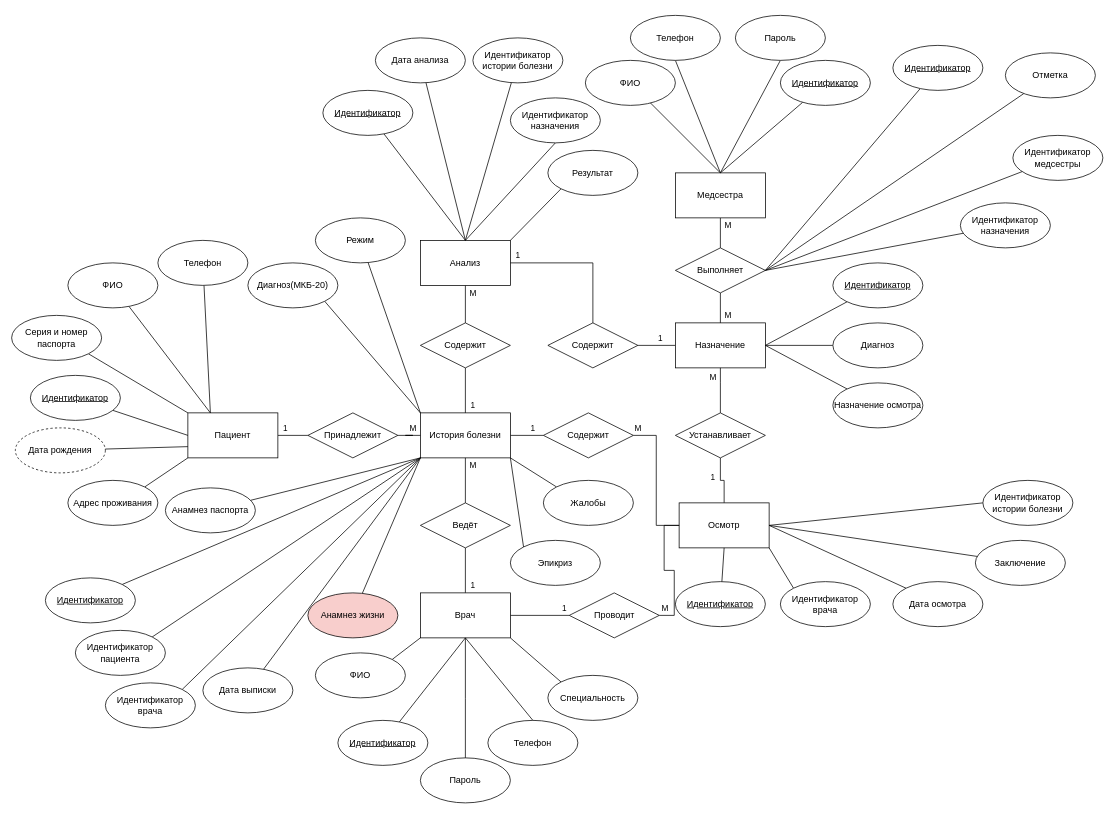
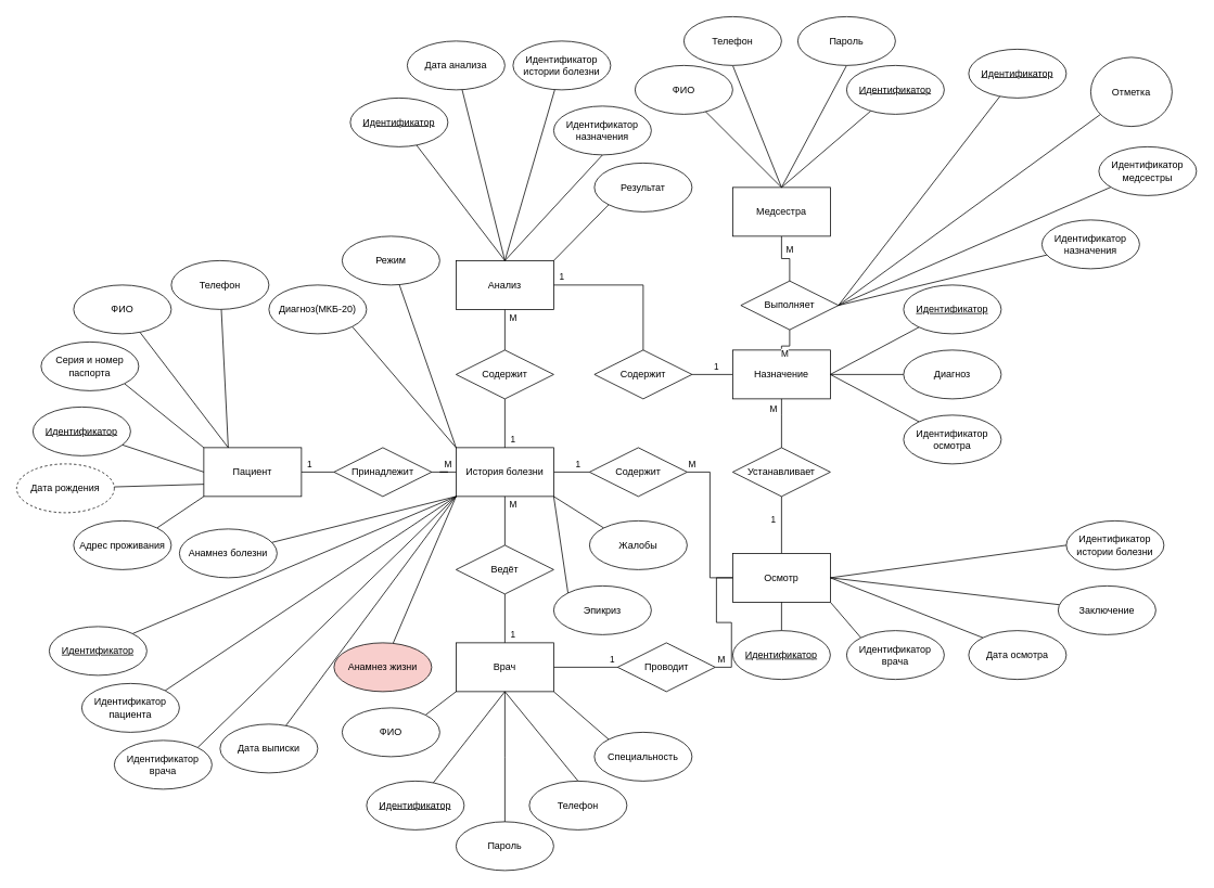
- <mxCell id="84" value="Отметка" style="ellipse;whiteSpace=wrap;html=1;" vertex="1" parent="1"><mxGeometry x="1340" y="70" width="120" height="60" as="geometry" /></mxCell>
+ <mxCell id="84" value="Отметка" style="ellipse;whiteSpace=wrap;html=1;" vertex="1" parent="1"><mxGeometry x="1340" y="70" width="100" height="85" as="geometry" /></mxCell>
- <mxCell id="22" value="Выполняет" style="rhombus;whiteSpace=wrap;html=1;" vertex="1" parent="1"><mxGeometry x="900" y="330" width="120" height="60" as="geometry" /></mxCell>
+ <mxCell id="22" value="Выполняет" style="rhombus;whiteSpace=wrap;html=1;" vertex="1" parent="1"><mxGeometry x="910" y="345" width="120" height="60" as="geometry" /></mxCell>
- <mxCell id="48" value="Серия и номер паспорта" style="ellipse;whiteSpace=wrap;html=1;" vertex="1" parent="1"><mxGeometry x="15" y="420" width="120" height="60" as="geometry" /></mxCell>
+ <mxCell id="48" value="Серия и номер паспорта" style="ellipse;whiteSpace=wrap;html=1;" vertex="1" parent="1"><mxGeometry x="50" y="420" width="120" height="60" as="geometry" /></mxCell>
- <mxCell id="74" value="Назначение осмотра" style="ellipse;whiteSpace=wrap;html=1;" vertex="1" parent="1"><mxGeometry x="1110" y="510" width="120" height="60" as="geometry" /></mxCell>
+ <mxCell id="74" value="Идентификатор осмотра" style="ellipse;whiteSpace=wrap;html=1;" vertex="1" parent="1"><mxGeometry x="1110" y="510" width="120" height="60" as="geometry" /></mxCell>
- <mxCell id="56" value="Анамнез паспорта" style="ellipse;whiteSpace=wrap;html=1;" vertex="1" parent="1"><mxGeometry x="220" y="650" width="120" height="60" as="geometry" /></mxCell>
+ <mxCell id="56" value="Анамнез болезни" style="ellipse;whiteSpace=wrap;html=1;" vertex="1" parent="1"><mxGeometry x="220" y="650" width="120" height="60" as="geometry" /></mxCell>
- <mxCell id="7" value="Осмотр" style="rounded=0;whiteSpace=wrap;html=1;" vertex="1" parent="1"><mxGeometry x="905" y="670" width="120" height="60" as="geometry" /></mxCell>
+ <mxCell id="7" value="Осмотр" style="rounded=0;whiteSpace=wrap;html=1;" vertex="1" parent="1"><mxGeometry x="900" y="680" width="120" height="60" as="geometry" /></mxCell>
